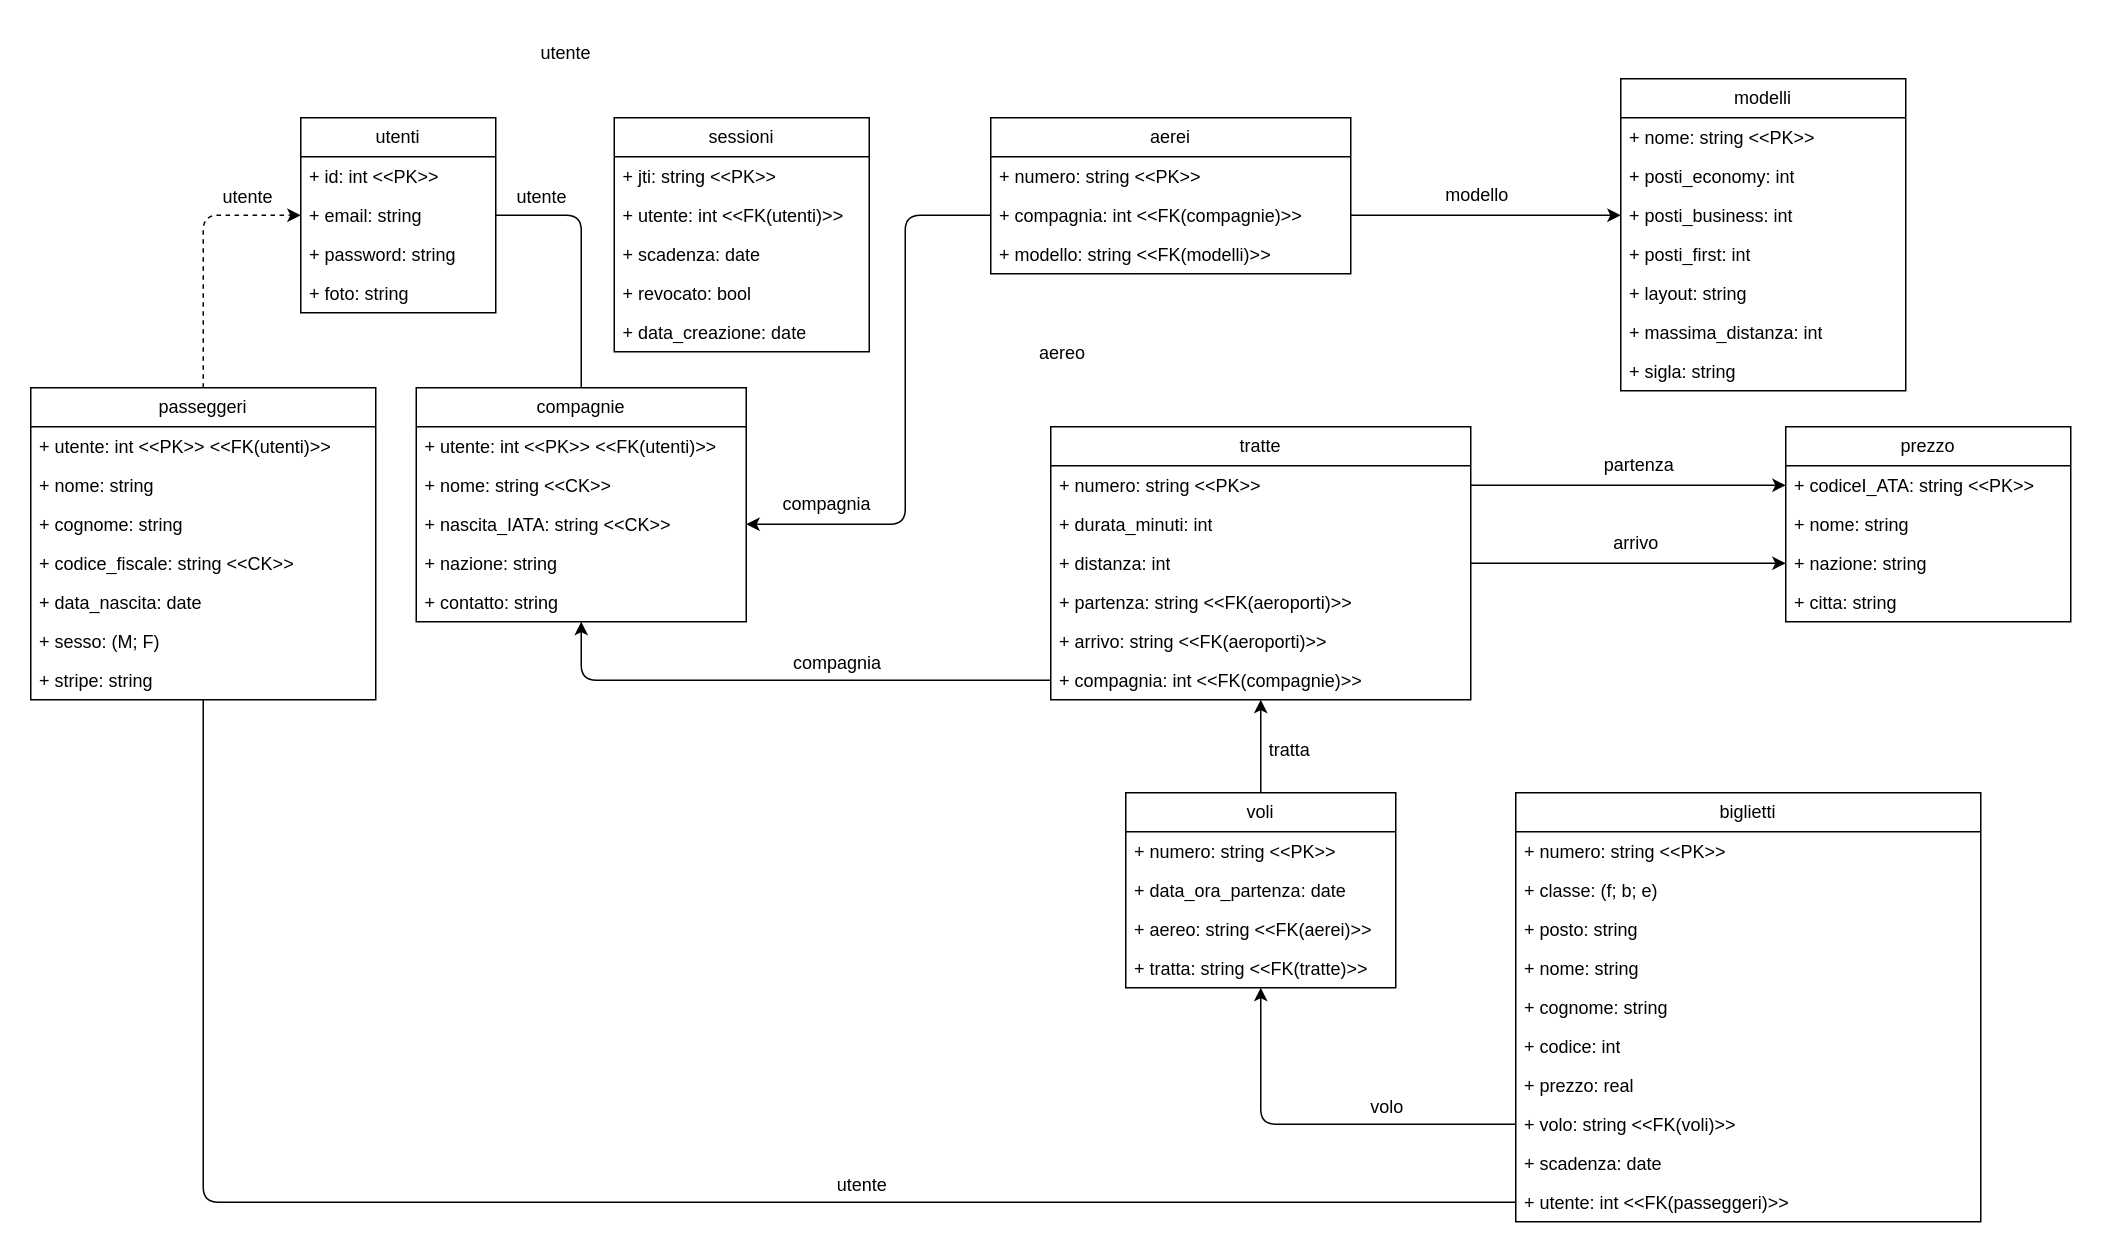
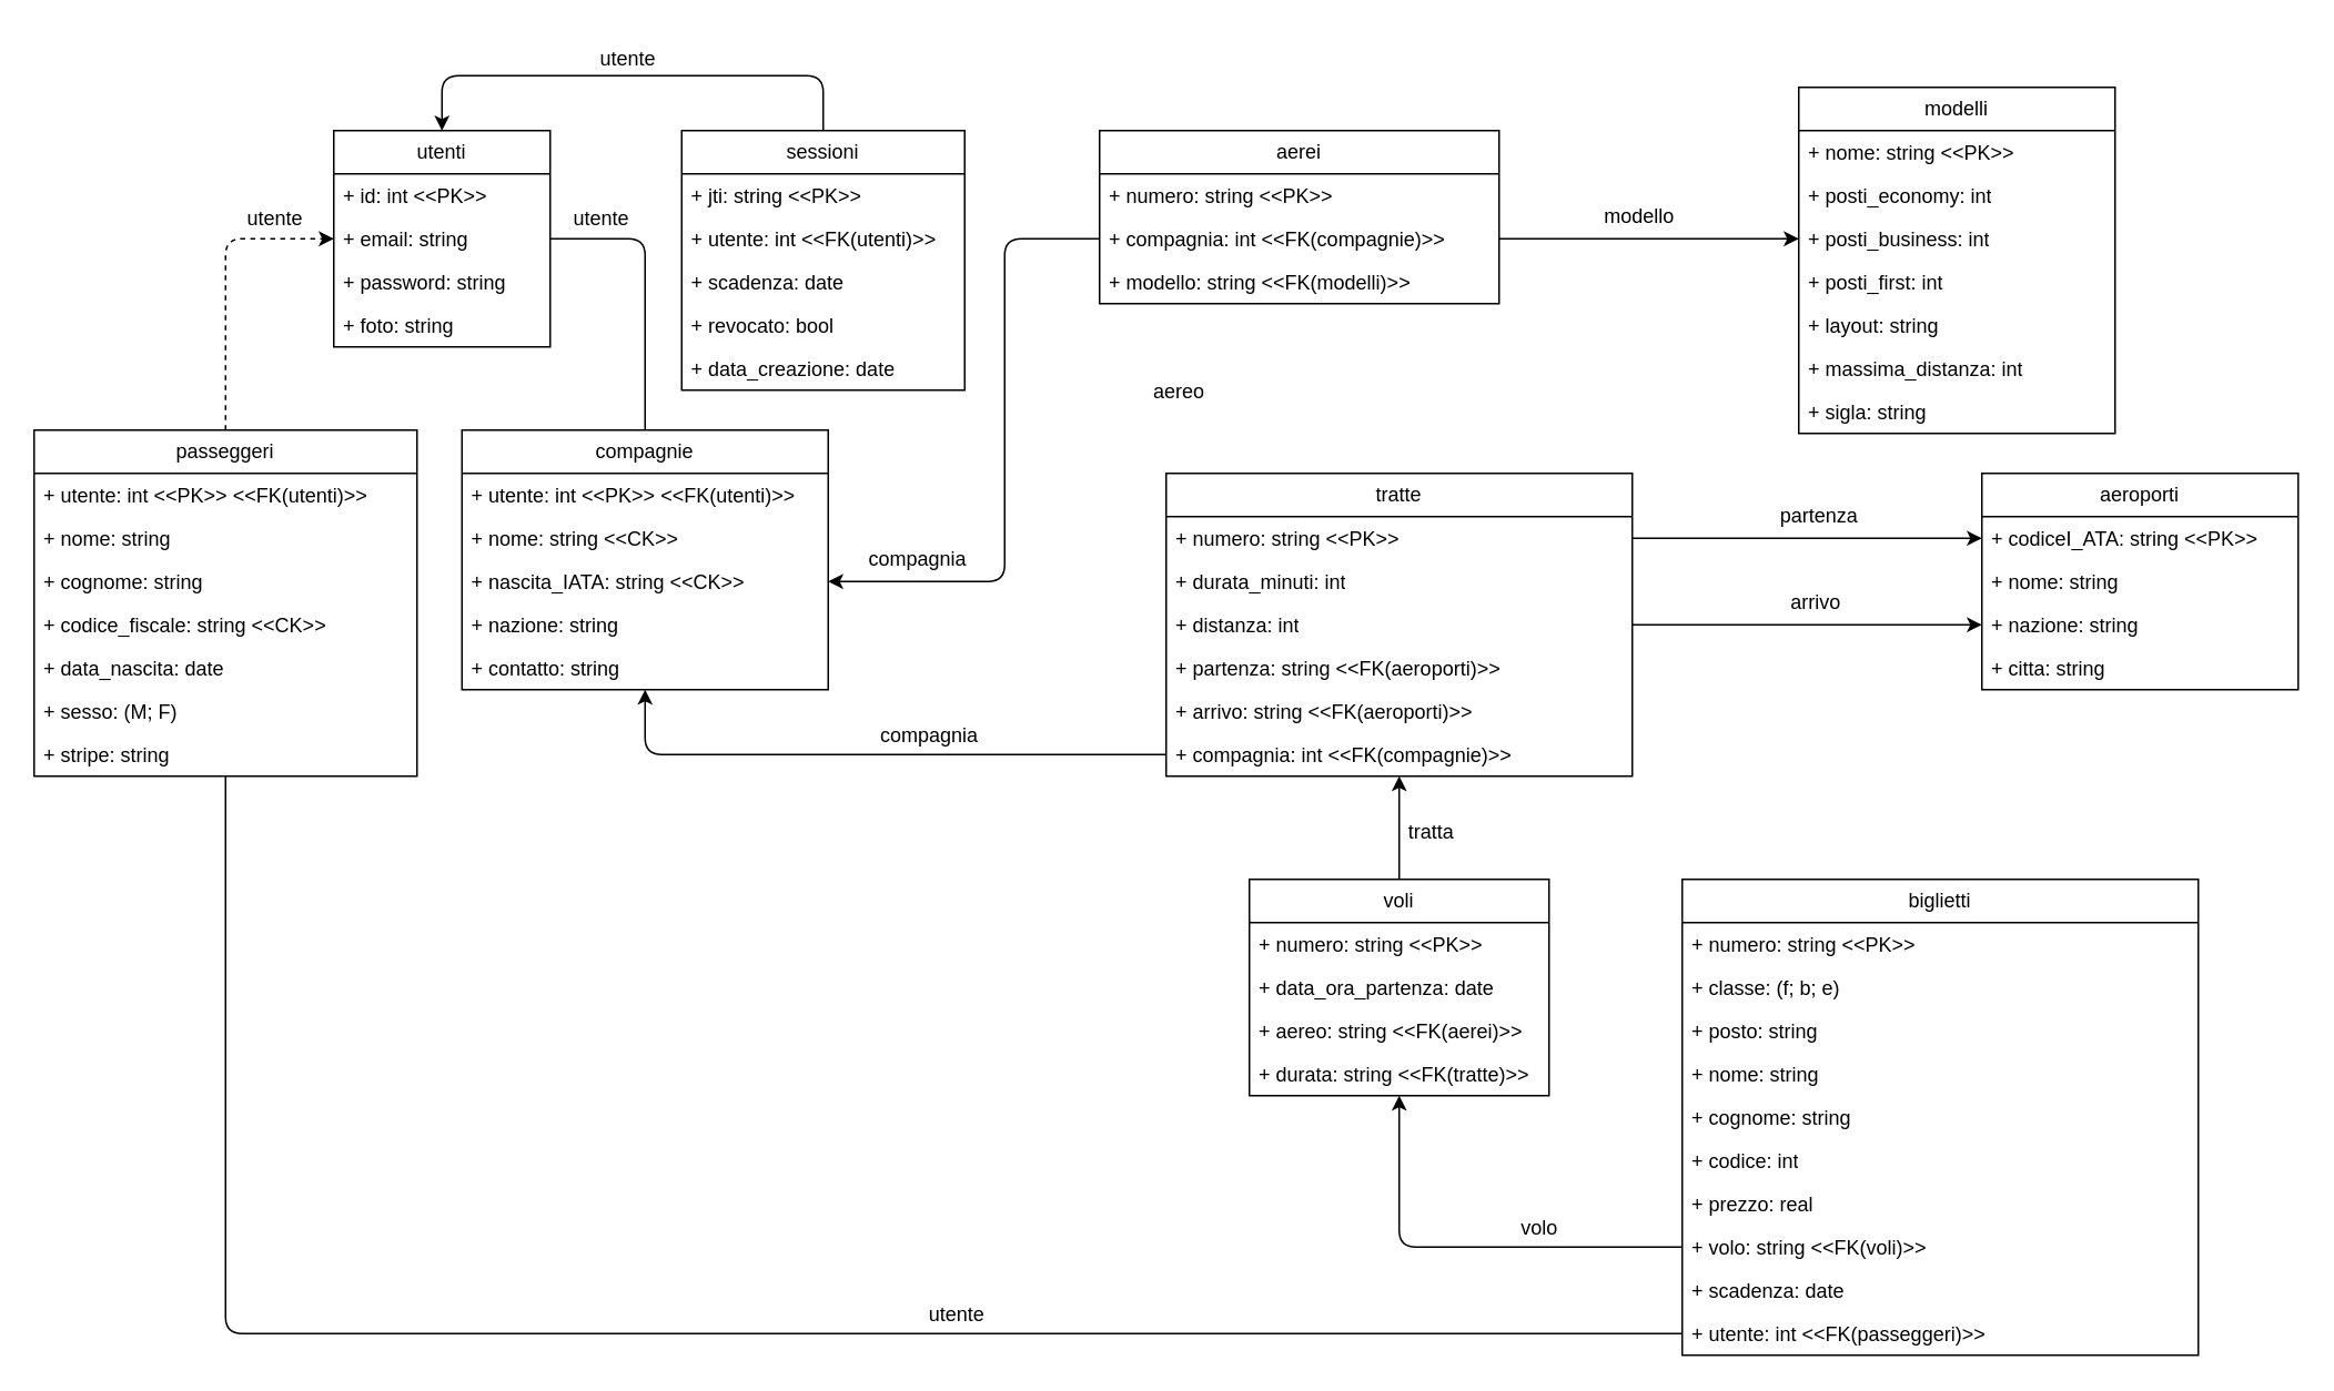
+ <mxCell id="88" value="" style="endArrow=classic;html=1;exitX=0.5;exitY=0;exitDx=0;exitDy=0;entryX=0.5;entryY=0;entryDx=0;entryDy=0;" edge="1" parent="1" source="82" target="2"><mxGeometry width="50" height="50" relative="1" as="geometry"><mxPoint x="341" y="35" as="sourcePoint" /><mxPoint x="391" y="-15" as="targetPoint" /><Array as="points"><mxPoint x="494" y="45" /><mxPoint x="265" y="45" /></Array></mxGeometry></mxCell>
- <mxCell id="48" value="prezzo" style="swimlane;fontStyle=0;childLayout=stackLayout;horizontal=1;startSize=26;fillColor=none;horizontalStack=0;resizeParent=1;resizeParentMax=0;resizeLast=0;collapsible=1;marginBottom=0;whiteSpace=wrap;html=1;" parent="1" vertex="1"><mxGeometry x="1190" y="284" width="190" height="130" as="geometry" /></mxCell>
+ <mxCell id="48" value="aeroporti" style="swimlane;fontStyle=0;childLayout=stackLayout;horizontal=1;startSize=26;fillColor=none;horizontalStack=0;resizeParent=1;resizeParentMax=0;resizeLast=0;collapsible=1;marginBottom=0;whiteSpace=wrap;html=1;" parent="1" vertex="1"><mxGeometry x="1190" y="284" width="190" height="130" as="geometry" /></mxCell>
- <mxCell id="40" value="+ tratta: string &amp;lt;&amp;lt;FK(tratte)&amp;gt;&amp;gt;" style="text;strokeColor=none;fillColor=none;align=left;verticalAlign=top;spacingLeft=4;spacingRight=4;overflow=hidden;rotatable=0;points=[[0,0.5],[1,0.5]];portConstraint=eastwest;whiteSpace=wrap;html=1;" parent="36" vertex="1"><mxGeometry y="104" width="180" height="26" as="geometry" /></mxCell>
+ <mxCell id="40" value="+ durata: string &amp;lt;&amp;lt;FK(tratte)&amp;gt;&amp;gt;" style="text;strokeColor=none;fillColor=none;align=left;verticalAlign=top;spacingLeft=4;spacingRight=4;overflow=hidden;rotatable=0;points=[[0,0.5],[1,0.5]];portConstraint=eastwest;whiteSpace=wrap;html=1;" parent="36" vertex="1"><mxGeometry y="104" width="180" height="26" as="geometry" /></mxCell>
